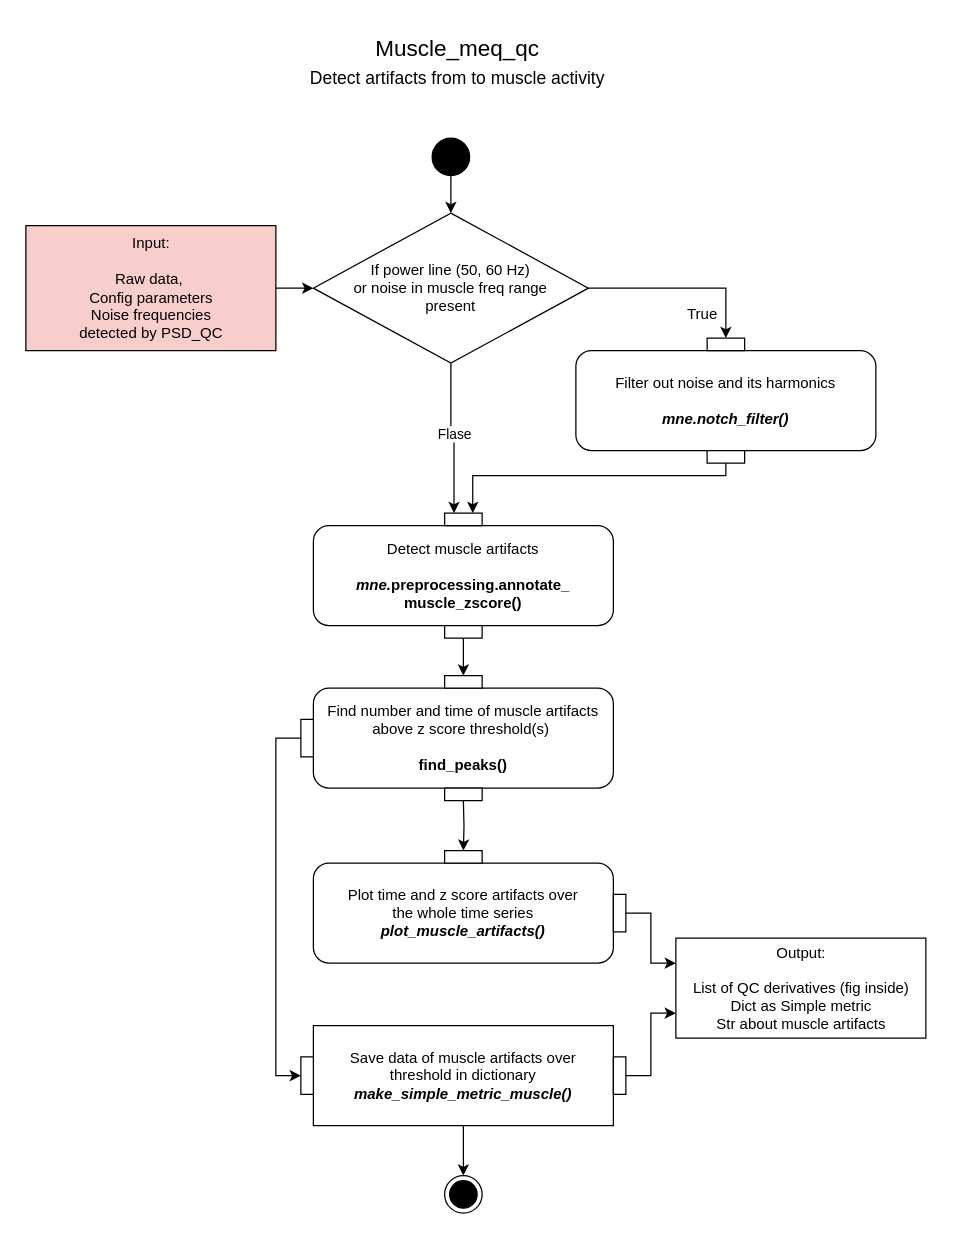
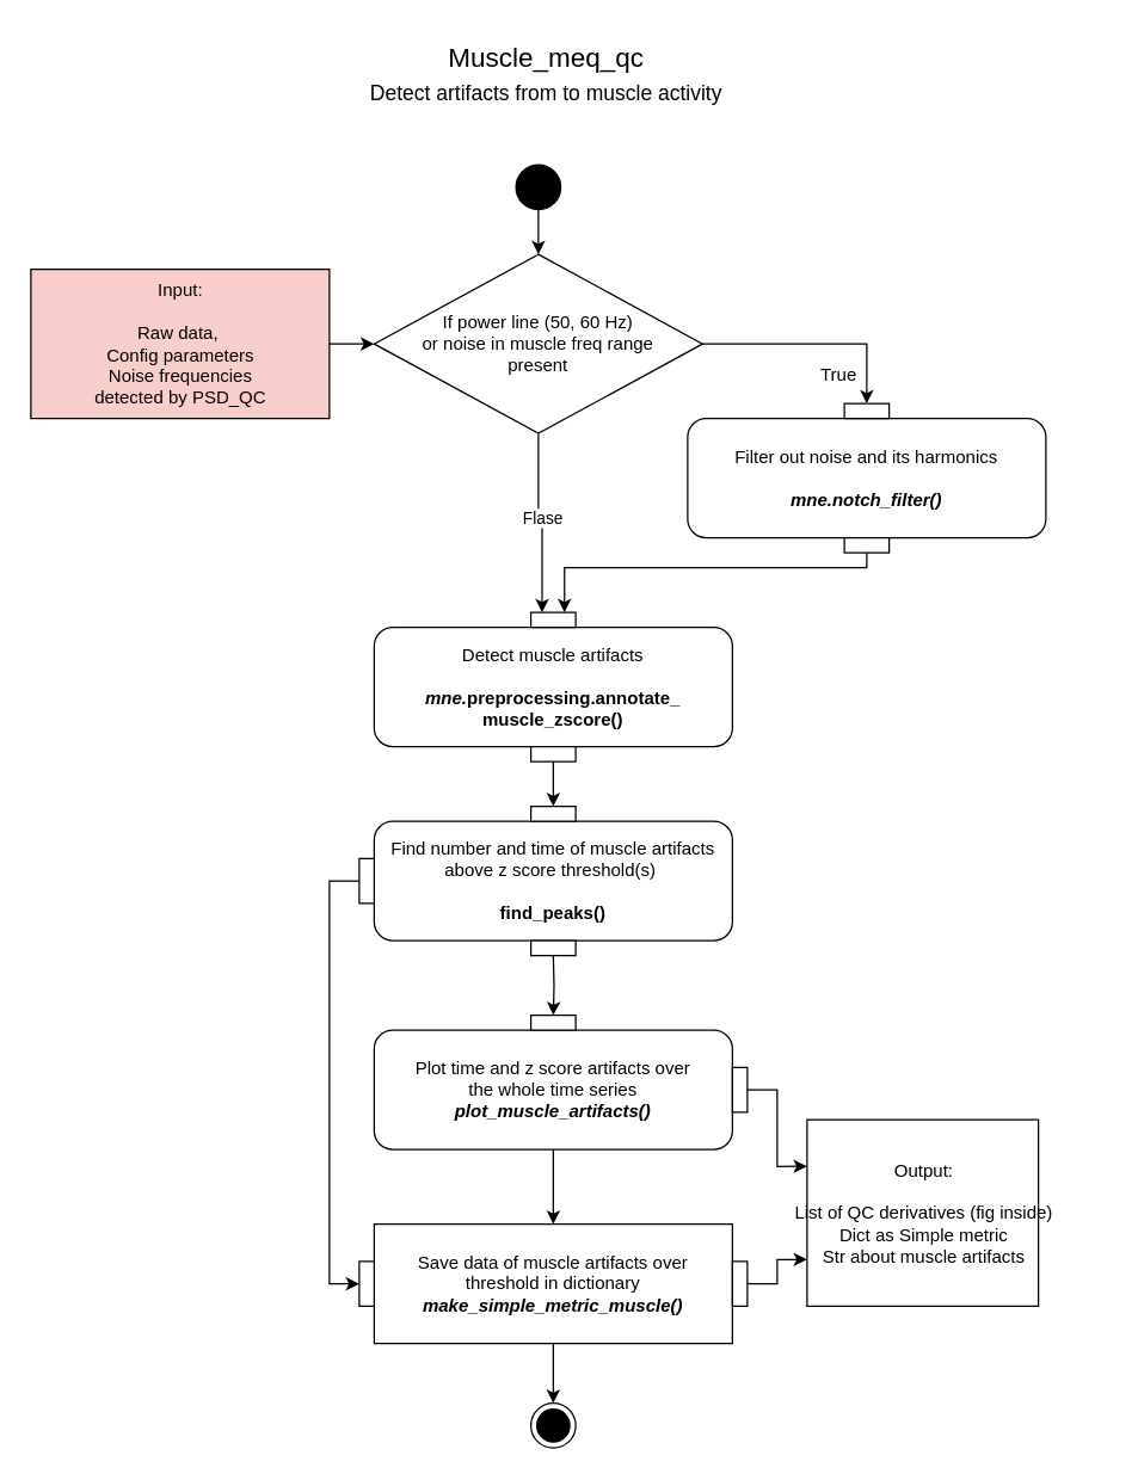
- <mxCell id="32" value="Output:&lt;br&gt;&lt;br&gt;List of QC derivatives (fig inside)&lt;br&gt;Dict as Simple metric&lt;br&gt;Str about muscle artifacts" style="html=1;dashed=0;fontFamily=Helvetica;fontSize=12;fontColor=rgb(0, 0, 0);align=center;strokeColor=rgb(0, 0, 0);fillColor=rgb(255, 255, 255);" parent="1" vertex="1"><mxGeometry x="540" y="750" width="200" height="80" as="geometry" /></mxCell>
+ <mxCell id="32" value="Output:&lt;br&gt;&lt;br&gt;List of QC derivatives (fig inside)&lt;br&gt;Dict as Simple metric&lt;br&gt;Str about muscle artifacts" style="html=1;dashed=0;fontFamily=Helvetica;fontSize=12;fontColor=rgb(0, 0, 0);align=center;strokeColor=rgb(0, 0, 0);fillColor=rgb(255, 255, 255);" parent="1" vertex="1"><mxGeometry x="540" y="750" width="155" height="125" as="geometry" /></mxCell>
+ <mxCell id="39" value="" style="edgeStyle=orthogonalEdgeStyle;rounded=0;orthogonalLoop=1;jettySize=auto;html=1;" parent="1" source="29" target="34" edge="1"><mxGeometry relative="1" as="geometry" /></mxCell>
